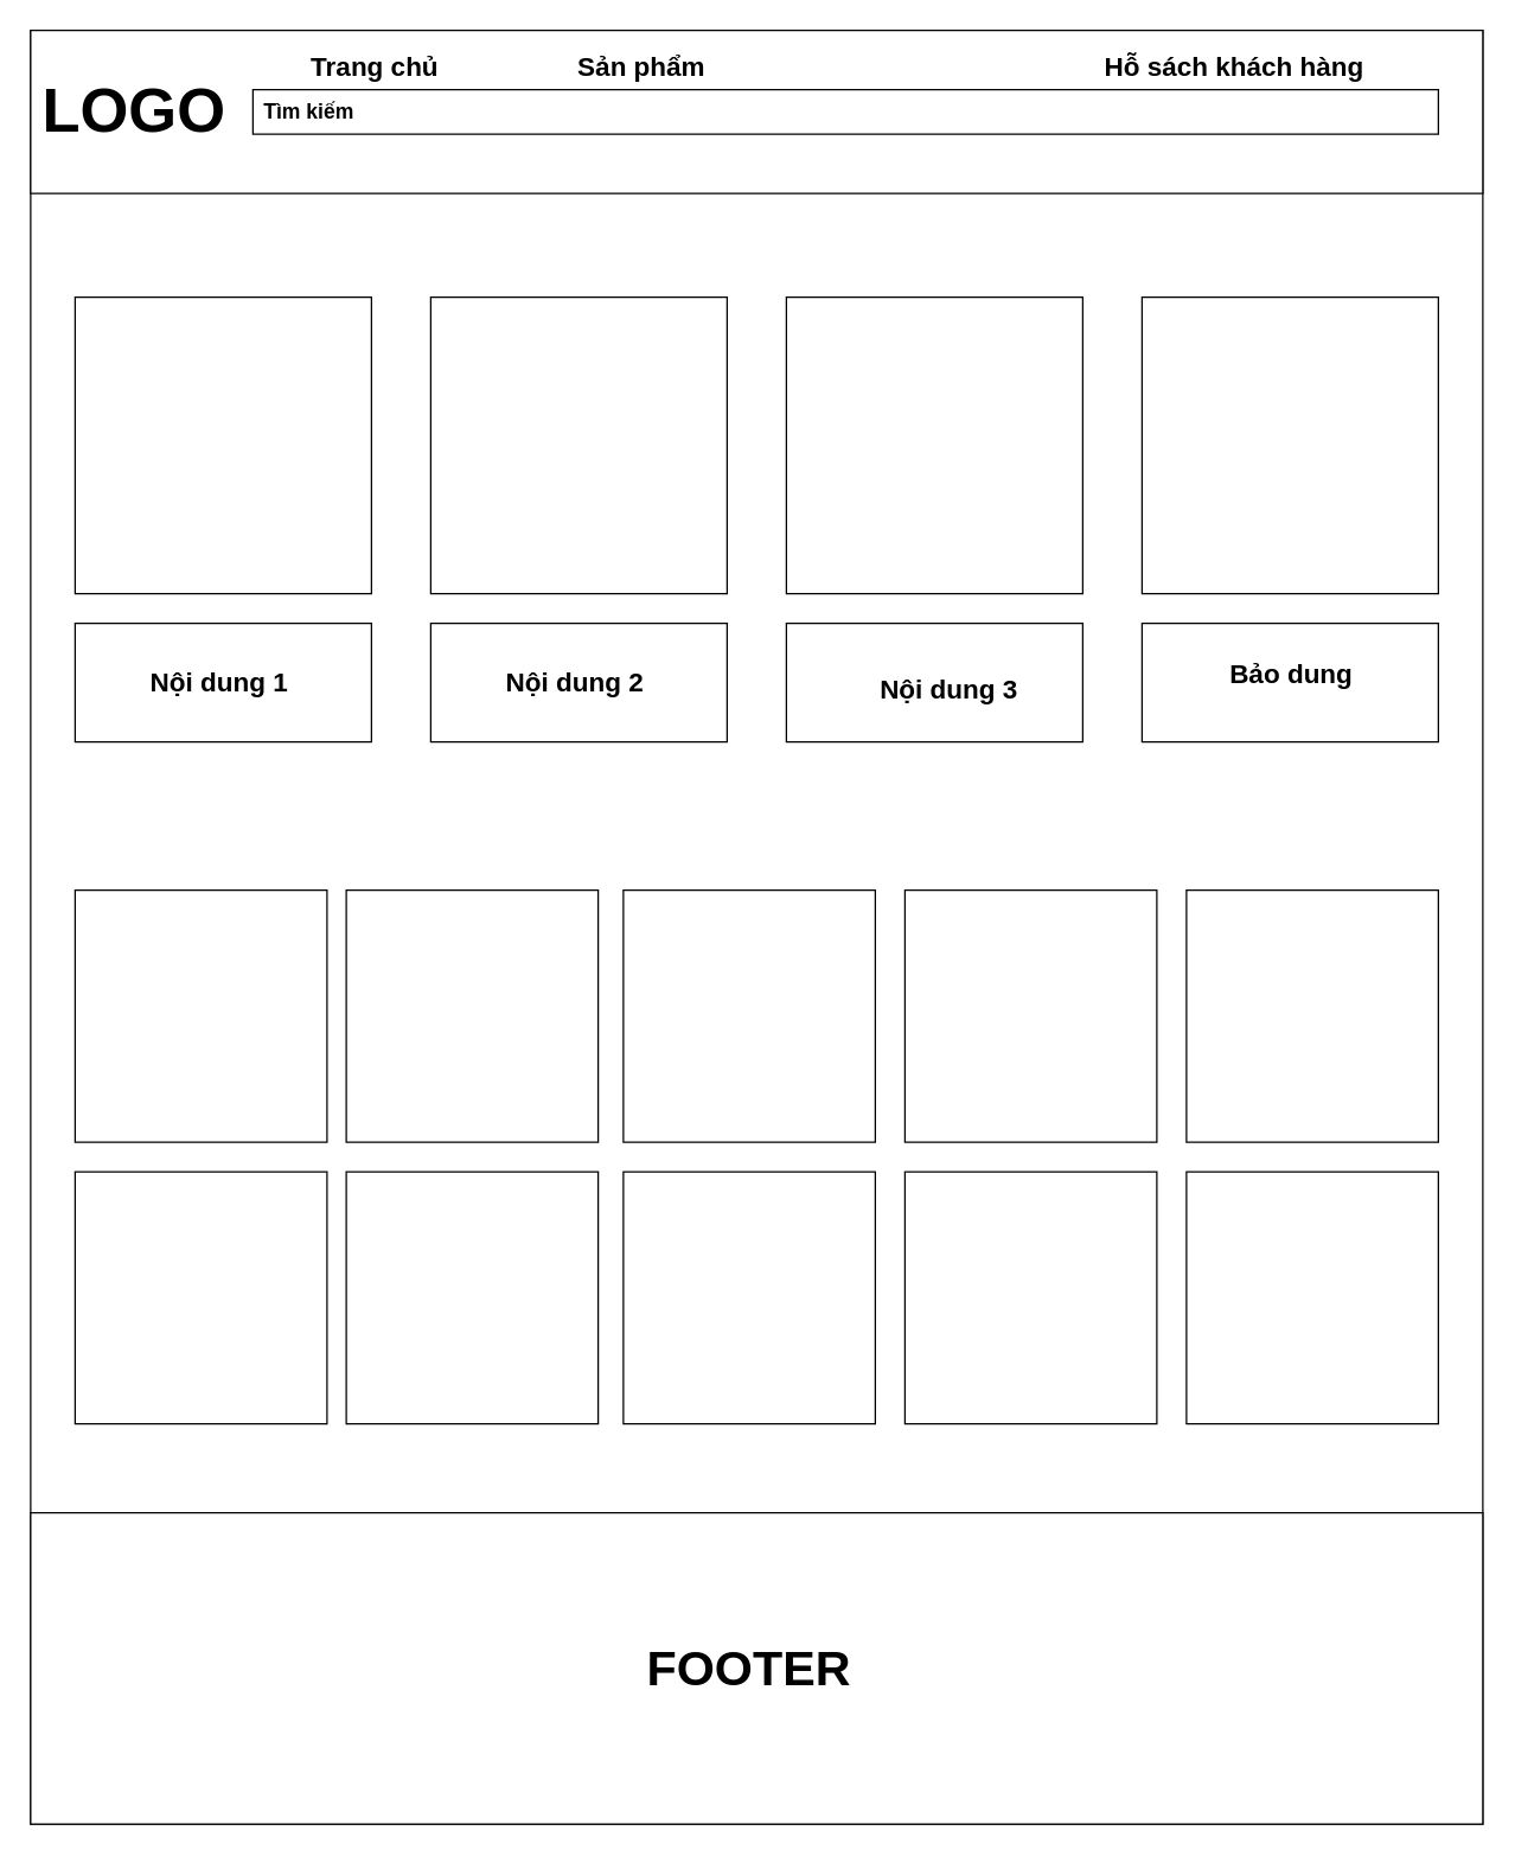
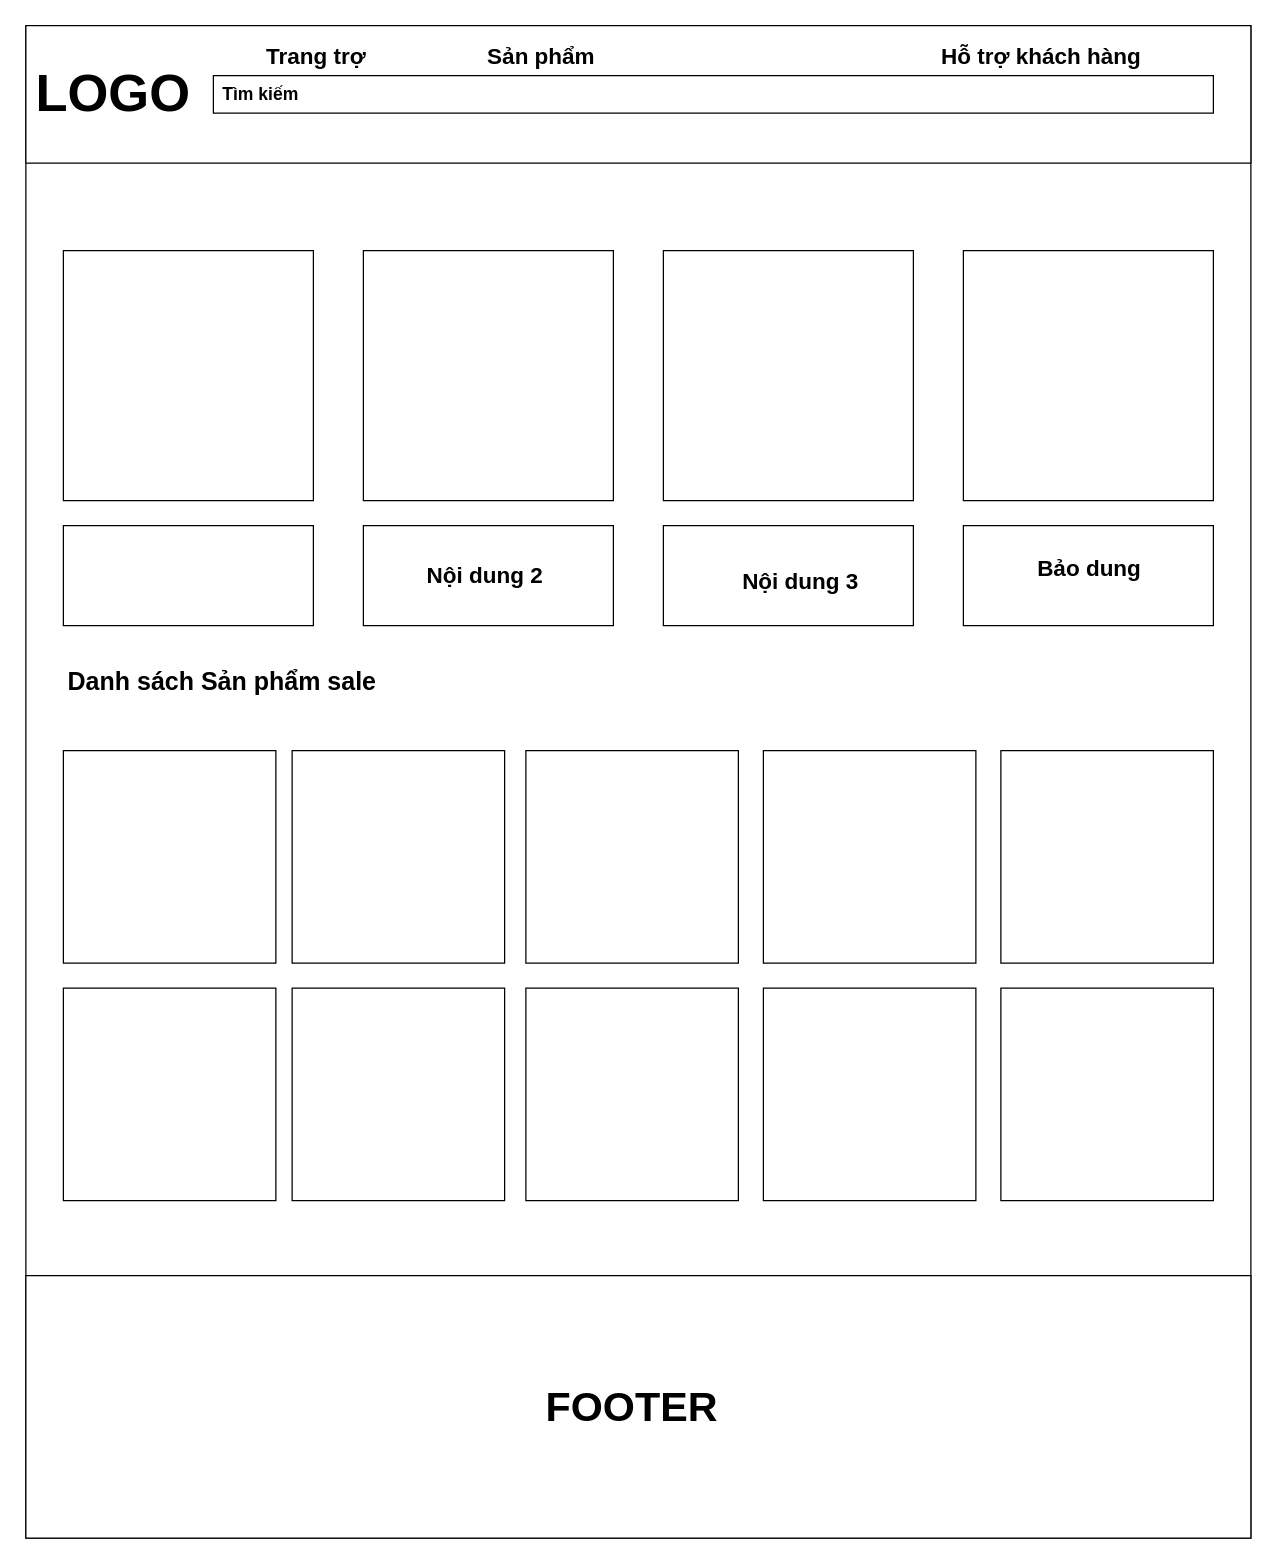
- <mxCell id="5" value="&lt;h2&gt;&lt;b&gt;Trang chủ&amp;nbsp;&lt;/b&gt;&lt;/h2&gt;" style="text;html=1;strokeColor=none;fillColor=none;align=center;verticalAlign=middle;whiteSpace=wrap;rounded=0;" parent="1" vertex="1"><mxGeometry x="160" y="30" width="190" height="30" as="geometry" /></mxCell>
+ <mxCell id="5" value="&lt;h2&gt;&lt;b&gt;Trang trợ&amp;nbsp;&lt;/b&gt;&lt;/h2&gt;" style="text;html=1;strokeColor=none;fillColor=none;align=center;verticalAlign=middle;whiteSpace=wrap;rounded=0;" parent="1" vertex="1"><mxGeometry x="160" y="30" width="190" height="30" as="geometry" /></mxCell>
- <mxCell id="6" value="&lt;h2&gt;&lt;b&gt;Hỗ sách khách hàng&amp;nbsp;&lt;/b&gt;&lt;/h2&gt;" style="text;html=1;strokeColor=none;fillColor=none;align=center;verticalAlign=middle;whiteSpace=wrap;rounded=0;" parent="1" vertex="1"><mxGeometry x="740" y="30" width="190" height="30" as="geometry" /></mxCell>
+ <mxCell id="6" value="&lt;h2&gt;&lt;b&gt;Hỗ trợ khách hàng&amp;nbsp;&lt;/b&gt;&lt;/h2&gt;" style="text;html=1;strokeColor=none;fillColor=none;align=center;verticalAlign=middle;whiteSpace=wrap;rounded=0;" parent="1" vertex="1"><mxGeometry x="740" y="30" width="190" height="30" as="geometry" /></mxCell>
- <mxCell id="18" value="&lt;h2&gt;&lt;b&gt;&lt;font style=&quot;font-size: 18px;&quot;&gt;Nội dung 1&amp;nbsp;&lt;/font&gt;&lt;/b&gt;&lt;/h2&gt;" style="text;html=1;strokeColor=none;fillColor=none;align=center;verticalAlign=middle;whiteSpace=wrap;rounded=0;" parent="1" vertex="1"><mxGeometry x="90" y="445" width="120" height="30" as="geometry" /></mxCell>
+ <mxCell id="22" value="&lt;h2&gt;&lt;b&gt;&lt;font style=&quot;font-size: 20px;&quot;&gt;Danh sách Sản phẩm sale&amp;nbsp;&lt;/font&gt;&lt;/b&gt;&lt;/h2&gt;" style="text;html=1;strokeColor=none;fillColor=none;align=center;verticalAlign=middle;whiteSpace=wrap;rounded=0;" parent="1" vertex="1"><mxGeometry x="50" y="530" width="260" height="30" as="geometry" /></mxCell>
